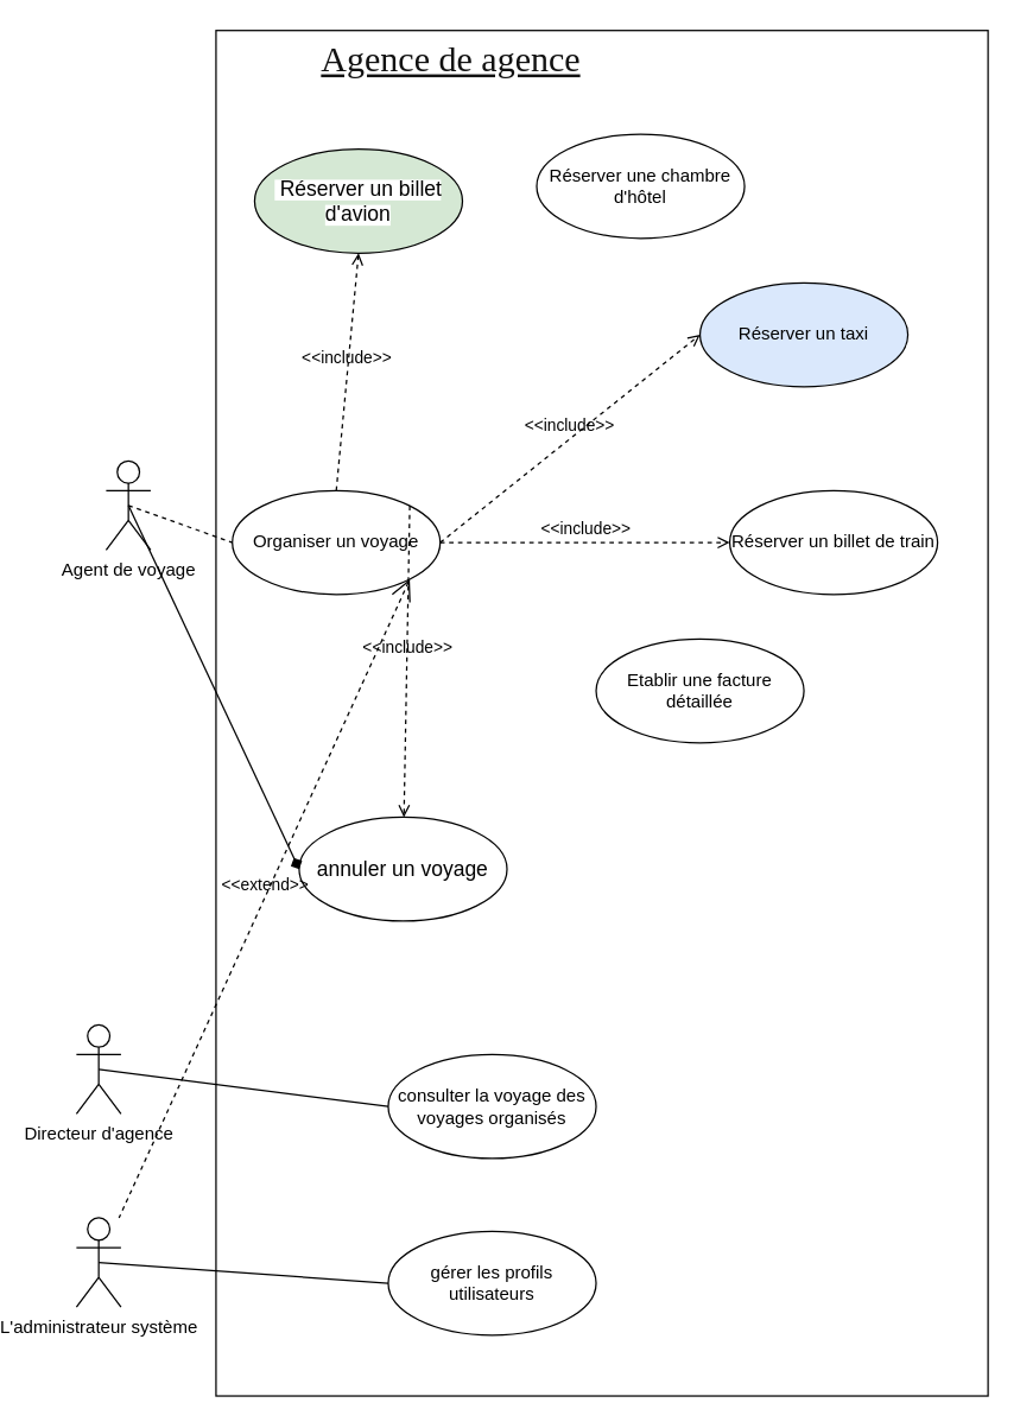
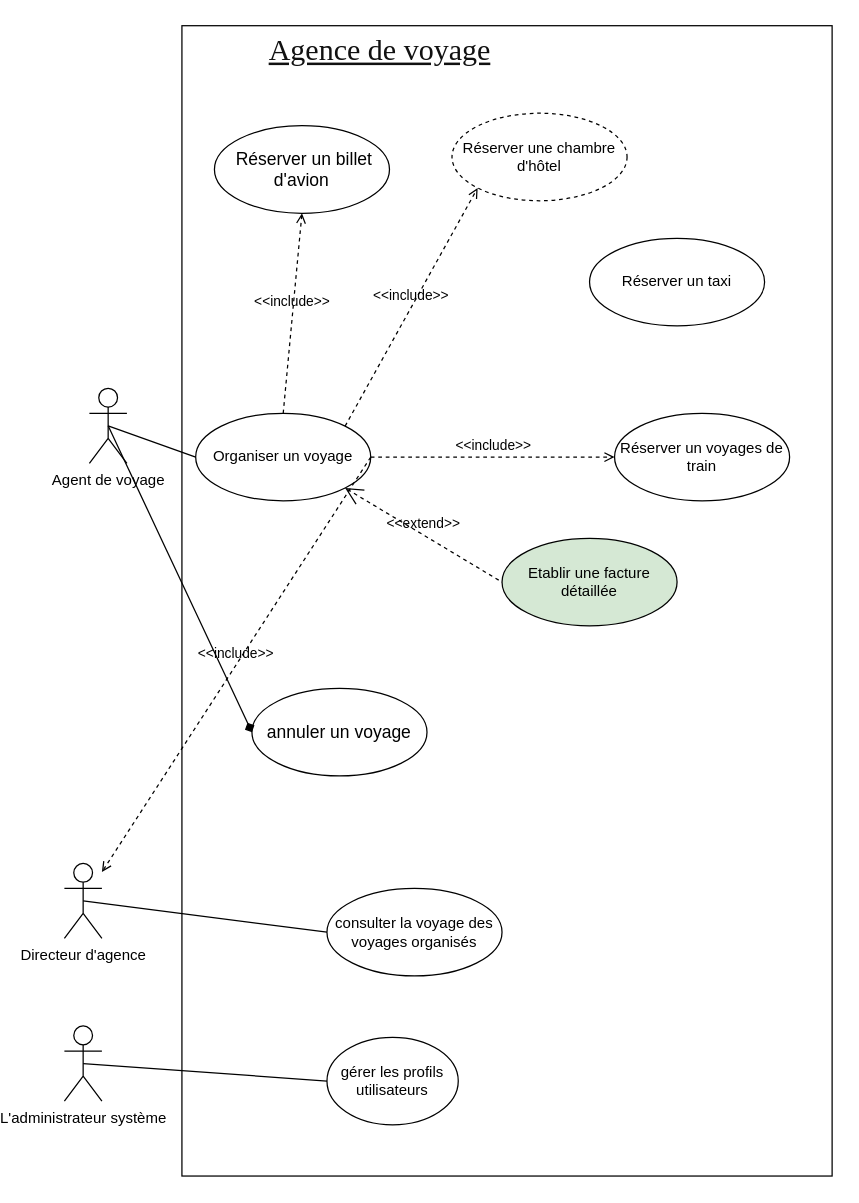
- <mxCell id="13" value="&lt;h2 class=&quot;post-title entry-title&quot; style=&quot;border: 0px ; font-family: &amp;#34;bitter&amp;#34; , serif ; font-size: 24px ; font-weight: normal ; margin: 0px 0px 5px ; outline: 0px ; padding: 0px ; vertical-align: baseline ; clear: both ; line-height: 24px ; color: rgb(17 , 17 , 17) ; background-color: rgb(255 , 255 , 255)&quot;&gt;&lt;a href=&quot;https://particular-course.blogspot.com/2014/12/exercice-corrige-uml-agence-de-voyage.html?m=0&quot; style=&quot;border: 0px ; font-family: inherit ; font-style: inherit ; font-weight: inherit ; margin: 0px ; outline: 0px ; padding: 0px ; vertical-align: baseline ; color: rgb(17 , 17 , 17)&quot;&gt;Agence de agence&lt;/a&gt;&lt;/h2&gt;" style="text;html=1;align=center;verticalAlign=middle;resizable=0;points=[];autosize=1;" parent="1" vertex="1"><mxGeometry x="177" y="27" width="190" height="30" as="geometry" /></mxCell>
+ <mxCell id="13" value="&lt;h2 class=&quot;post-title entry-title&quot; style=&quot;border: 0px ; font-family: &amp;#34;bitter&amp;#34; , serif ; font-size: 24px ; font-weight: normal ; margin: 0px 0px 5px ; outline: 0px ; padding: 0px ; vertical-align: baseline ; clear: both ; line-height: 24px ; color: rgb(17 , 17 , 17) ; background-color: rgb(255 , 255 , 255)&quot;&gt;&lt;a href=&quot;https://particular-course.blogspot.com/2014/12/exercice-corrige-uml-agence-de-voyage.html?m=0&quot; style=&quot;border: 0px ; font-family: inherit ; font-style: inherit ; font-weight: inherit ; margin: 0px ; outline: 0px ; padding: 0px ; vertical-align: baseline ; color: rgb(17 , 17 , 17)&quot;&gt;Agence de voyage&lt;/a&gt;&lt;/h2&gt;" style="text;html=1;align=center;verticalAlign=middle;resizable=0;points=[];autosize=1;" parent="1" vertex="1"><mxGeometry x="177" y="27" width="190" height="30" as="geometry" /></mxCell>
- <mxCell id="5" value="Réserver une chambre d'hôtel" style="ellipse;whiteSpace=wrap;html=1;" parent="1" vertex="1"><mxGeometry x="330" y="90" width="140" height="70" as="geometry" /></mxCell>
+ <mxCell id="5" value="Réserver une chambre d'hôtel" style="ellipse;whiteSpace=wrap;html=1;dashed=1;" parent="1" vertex="1"><mxGeometry x="330" y="90" width="140" height="70" as="geometry" /></mxCell>
- <mxCell id="14" value="&lt;h4&gt;&lt;span style=&quot;font-family: &amp;#34;nunito sans&amp;#34; , sans-serif ; text-align: left ; background-color: rgb(255 , 255 , 255) ; font-weight: normal&quot;&gt;&lt;font style=&quot;font-size: 14px&quot;&gt;&amp;nbsp;Réserver un billet d'avion&lt;/font&gt;&lt;/span&gt;&lt;/h4&gt;" style="ellipse;whiteSpace=wrap;html=1;fillColor=#d5e8d4;" parent="1" vertex="1"><mxGeometry x="140" y="100" width="140" height="70" as="geometry" /></mxCell>
+ <mxCell id="14" value="&lt;h4&gt;&lt;span style=&quot;font-family: &amp;#34;nunito sans&amp;#34; , sans-serif ; text-align: left ; background-color: rgb(255 , 255 , 255) ; font-weight: normal&quot;&gt;&lt;font style=&quot;font-size: 14px&quot;&gt;&amp;nbsp;Réserver un billet d'avion&lt;/font&gt;&lt;/span&gt;&lt;/h4&gt;" style="ellipse;whiteSpace=wrap;html=1;" parent="1" vertex="1"><mxGeometry x="140" y="100" width="140" height="70" as="geometry" /></mxCell>
- <mxCell id="6" value="Réserver un taxi" style="ellipse;whiteSpace=wrap;html=1;fillColor=#dae8fc;" parent="1" vertex="1"><mxGeometry x="440" y="190" width="140" height="70" as="geometry" /></mxCell>
+ <mxCell id="6" value="Réserver un taxi" style="ellipse;whiteSpace=wrap;html=1;" parent="1" vertex="1"><mxGeometry x="440" y="190" width="140" height="70" as="geometry" /></mxCell>
- <mxCell id="20" value="&amp;lt;&amp;lt;include&amp;gt;&amp;gt;" style="edgeStyle=none;html=1;endArrow=open;verticalAlign=bottom;dashed=1;labelBackgroundColor=none;exitX=1;exitY=0.5;exitDx=0;exitDy=0;entryX=0;entryY=0.5;entryDx=0;entryDy=0;" edge="1" parent="1" source="4" target="6"><mxGeometry width="160" relative="1" as="geometry"><mxPoint x="290" y="310" as="sourcePoint" /><mxPoint x="450" y="310" as="targetPoint" /></mxGeometry></mxCell>
+ <mxCell id="20" value="&amp;lt;&amp;lt;include&amp;gt;&amp;gt;" style="edgeStyle=none;html=1;endArrow=open;verticalAlign=bottom;dashed=1;labelBackgroundColor=none;exitX=1;exitY=0.5;exitDx=0;exitDy=0;" edge="1" parent="1" source="4" target="9"><mxGeometry width="160" relative="1" as="geometry"><mxPoint x="290" y="310" as="sourcePoint" /><mxPoint x="450" y="310" as="targetPoint" /></mxGeometry></mxCell>
- <mxCell id="24" value="" style="edgeStyle=none;html=1;endArrow=none;verticalAlign=bottom;exitX=0.5;exitY=0.5;exitDx=0;exitDy=0;exitPerimeter=0;entryX=0;entryY=0.5;entryDx=0;entryDy=0;dashed=1;" edge="1" parent="1" source="3" target="4"><mxGeometry width="160" relative="1" as="geometry"><mxPoint x="230" y="550" as="sourcePoint" /><mxPoint x="390" y="550" as="targetPoint" /></mxGeometry></mxCell>
+ <mxCell id="24" value="" style="edgeStyle=none;html=1;endArrow=none;verticalAlign=bottom;exitX=0.5;exitY=0.5;exitDx=0;exitDy=0;exitPerimeter=0;entryX=0;entryY=0.5;entryDx=0;entryDy=0;" edge="1" parent="1" source="3" target="4"><mxGeometry width="160" relative="1" as="geometry"><mxPoint x="230" y="550" as="sourcePoint" /><mxPoint x="390" y="550" as="targetPoint" /></mxGeometry></mxCell>
- <mxCell id="7" value="Réserver un billet de train" style="ellipse;whiteSpace=wrap;html=1;" parent="1" vertex="1"><mxGeometry x="460" y="330" width="140" height="70" as="geometry" /></mxCell>
+ <mxCell id="7" value="Réserver un voyages de train" style="ellipse;whiteSpace=wrap;html=1;" parent="1" vertex="1"><mxGeometry x="460" y="330" width="140" height="70" as="geometry" /></mxCell>
- <mxCell id="8" value="Etablir une facture détaillée" style="ellipse;whiteSpace=wrap;html=1;" parent="1" vertex="1"><mxGeometry x="370" y="430" width="140" height="70" as="geometry" /></mxCell>
+ <mxCell id="8" value="Etablir une facture détaillée" style="ellipse;whiteSpace=wrap;html=1;fillColor=#d5e8d4;" parent="1" vertex="1"><mxGeometry x="370" y="430" width="140" height="70" as="geometry" /></mxCell>
- <mxCell id="19" value="&amp;lt;&amp;lt;include&amp;gt;&amp;gt;" style="edgeStyle=none;html=1;endArrow=open;verticalAlign=bottom;dashed=1;labelBackgroundColor=none;exitX=1;exitY=0;exitDx=0;exitDy=0;" edge="1" parent="1" source="4" target="15"><mxGeometry width="160" relative="1" as="geometry"><mxPoint x="290" y="310" as="sourcePoint" /><mxPoint x="450" y="310" as="targetPoint" /></mxGeometry></mxCell>
+ <mxCell id="19" value="&amp;lt;&amp;lt;include&amp;gt;&amp;gt;" style="edgeStyle=none;html=1;endArrow=open;verticalAlign=bottom;dashed=1;labelBackgroundColor=none;exitX=1;exitY=0;exitDx=0;exitDy=0;entryX=0;entryY=1;entryDx=0;entryDy=0;" edge="1" parent="1" source="4" target="5"><mxGeometry width="160" relative="1" as="geometry"><mxPoint x="290" y="310" as="sourcePoint" /><mxPoint x="450" y="310" as="targetPoint" /></mxGeometry></mxCell>
- <mxCell id="16" value="&amp;lt;&amp;lt;extend&amp;gt;&amp;gt;" style="edgeStyle=none;html=1;startArrow=open;endArrow=none;startSize=12;verticalAlign=bottom;dashed=1;labelBackgroundColor=none;exitX=1;exitY=1;exitDx=0;exitDy=0;" parent="1" source="4" target="10" edge="1"><mxGeometry width="160" relative="1" as="geometry"><mxPoint x="290" y="310" as="sourcePoint" /><mxPoint x="450" y="310" as="targetPoint" /></mxGeometry></mxCell>
+ <mxCell id="16" value="&amp;lt;&amp;lt;extend&amp;gt;&amp;gt;" style="edgeStyle=none;html=1;startArrow=open;endArrow=none;startSize=12;verticalAlign=bottom;dashed=1;labelBackgroundColor=none;exitX=1;exitY=1;exitDx=0;exitDy=0;entryX=0;entryY=0.5;entryDx=0;entryDy=0;" parent="1" source="4" target="8" edge="1"><mxGeometry width="160" relative="1" as="geometry"><mxPoint x="290" y="310" as="sourcePoint" /><mxPoint x="450" y="310" as="targetPoint" /></mxGeometry></mxCell>
- <mxCell id="12" value="gérer les profils utilisateurs" style="ellipse;whiteSpace=wrap;html=1;" parent="1" vertex="1"><mxGeometry x="230" y="829" width="140" height="70" as="geometry" /></mxCell>
+ <mxCell id="12" value="gérer les profils utilisateurs" style="ellipse;whiteSpace=wrap;html=1;" parent="1" vertex="1"><mxGeometry x="230" y="829" width="105" height="70" as="geometry" /></mxCell>
